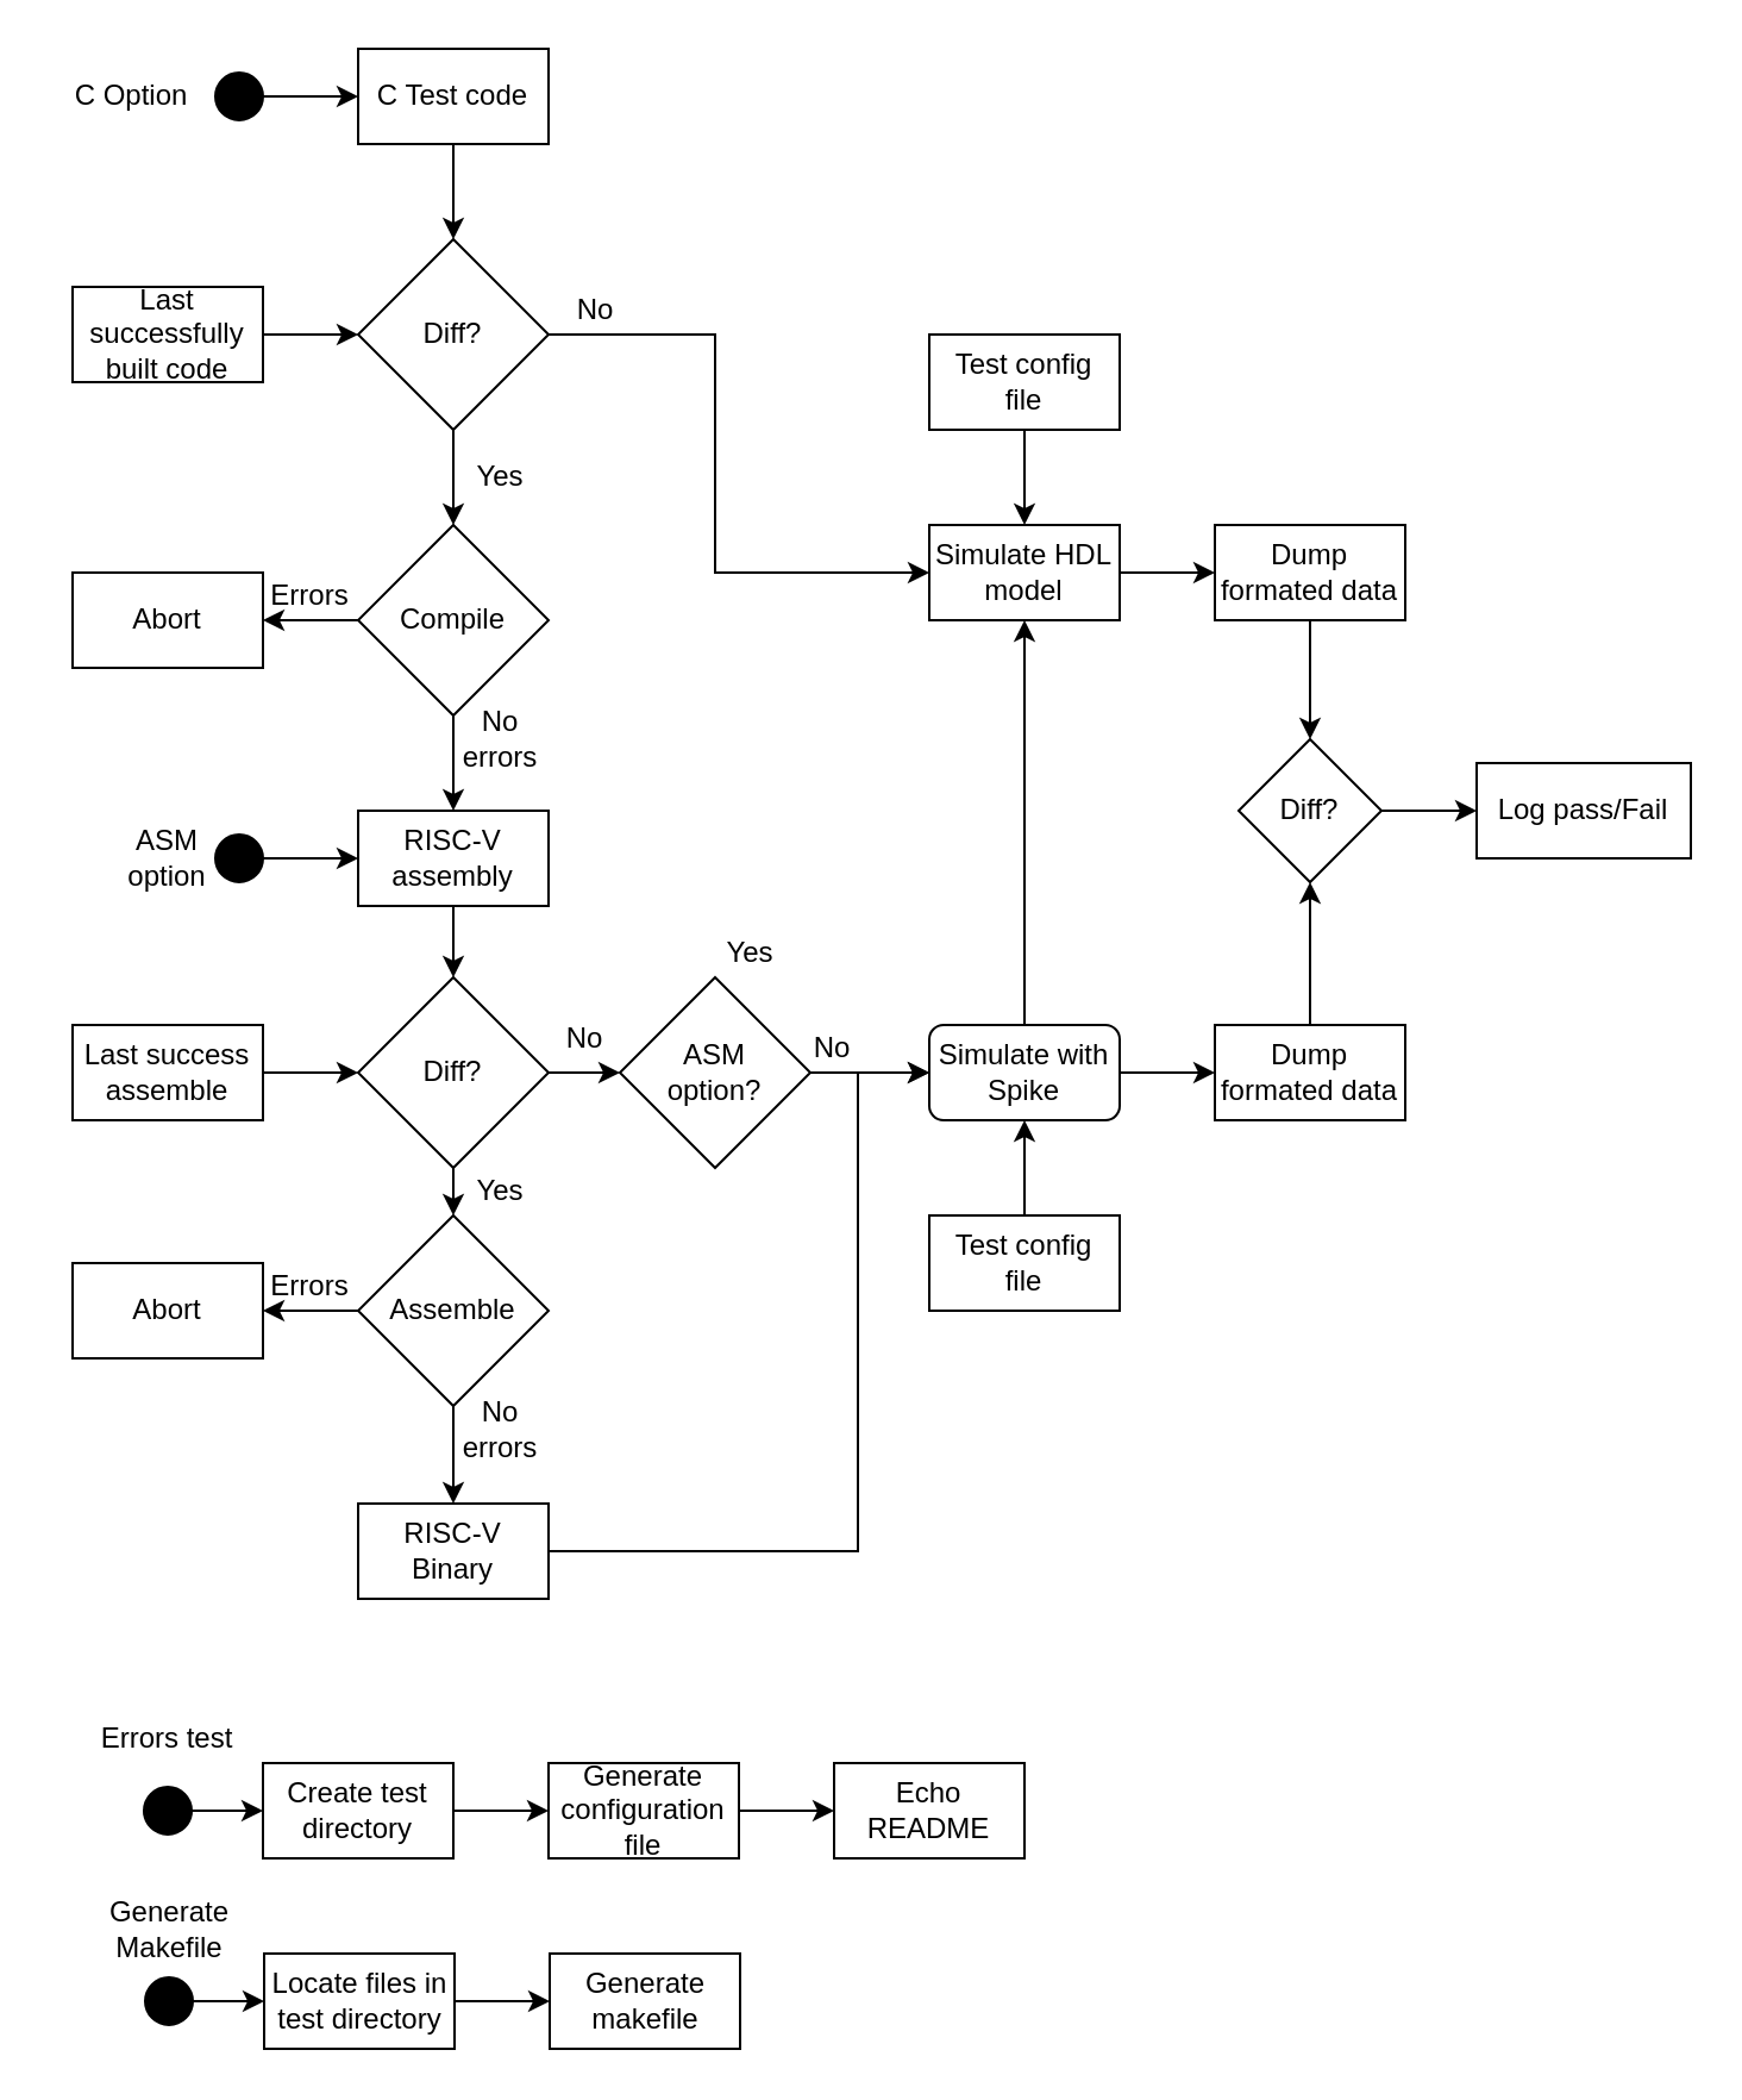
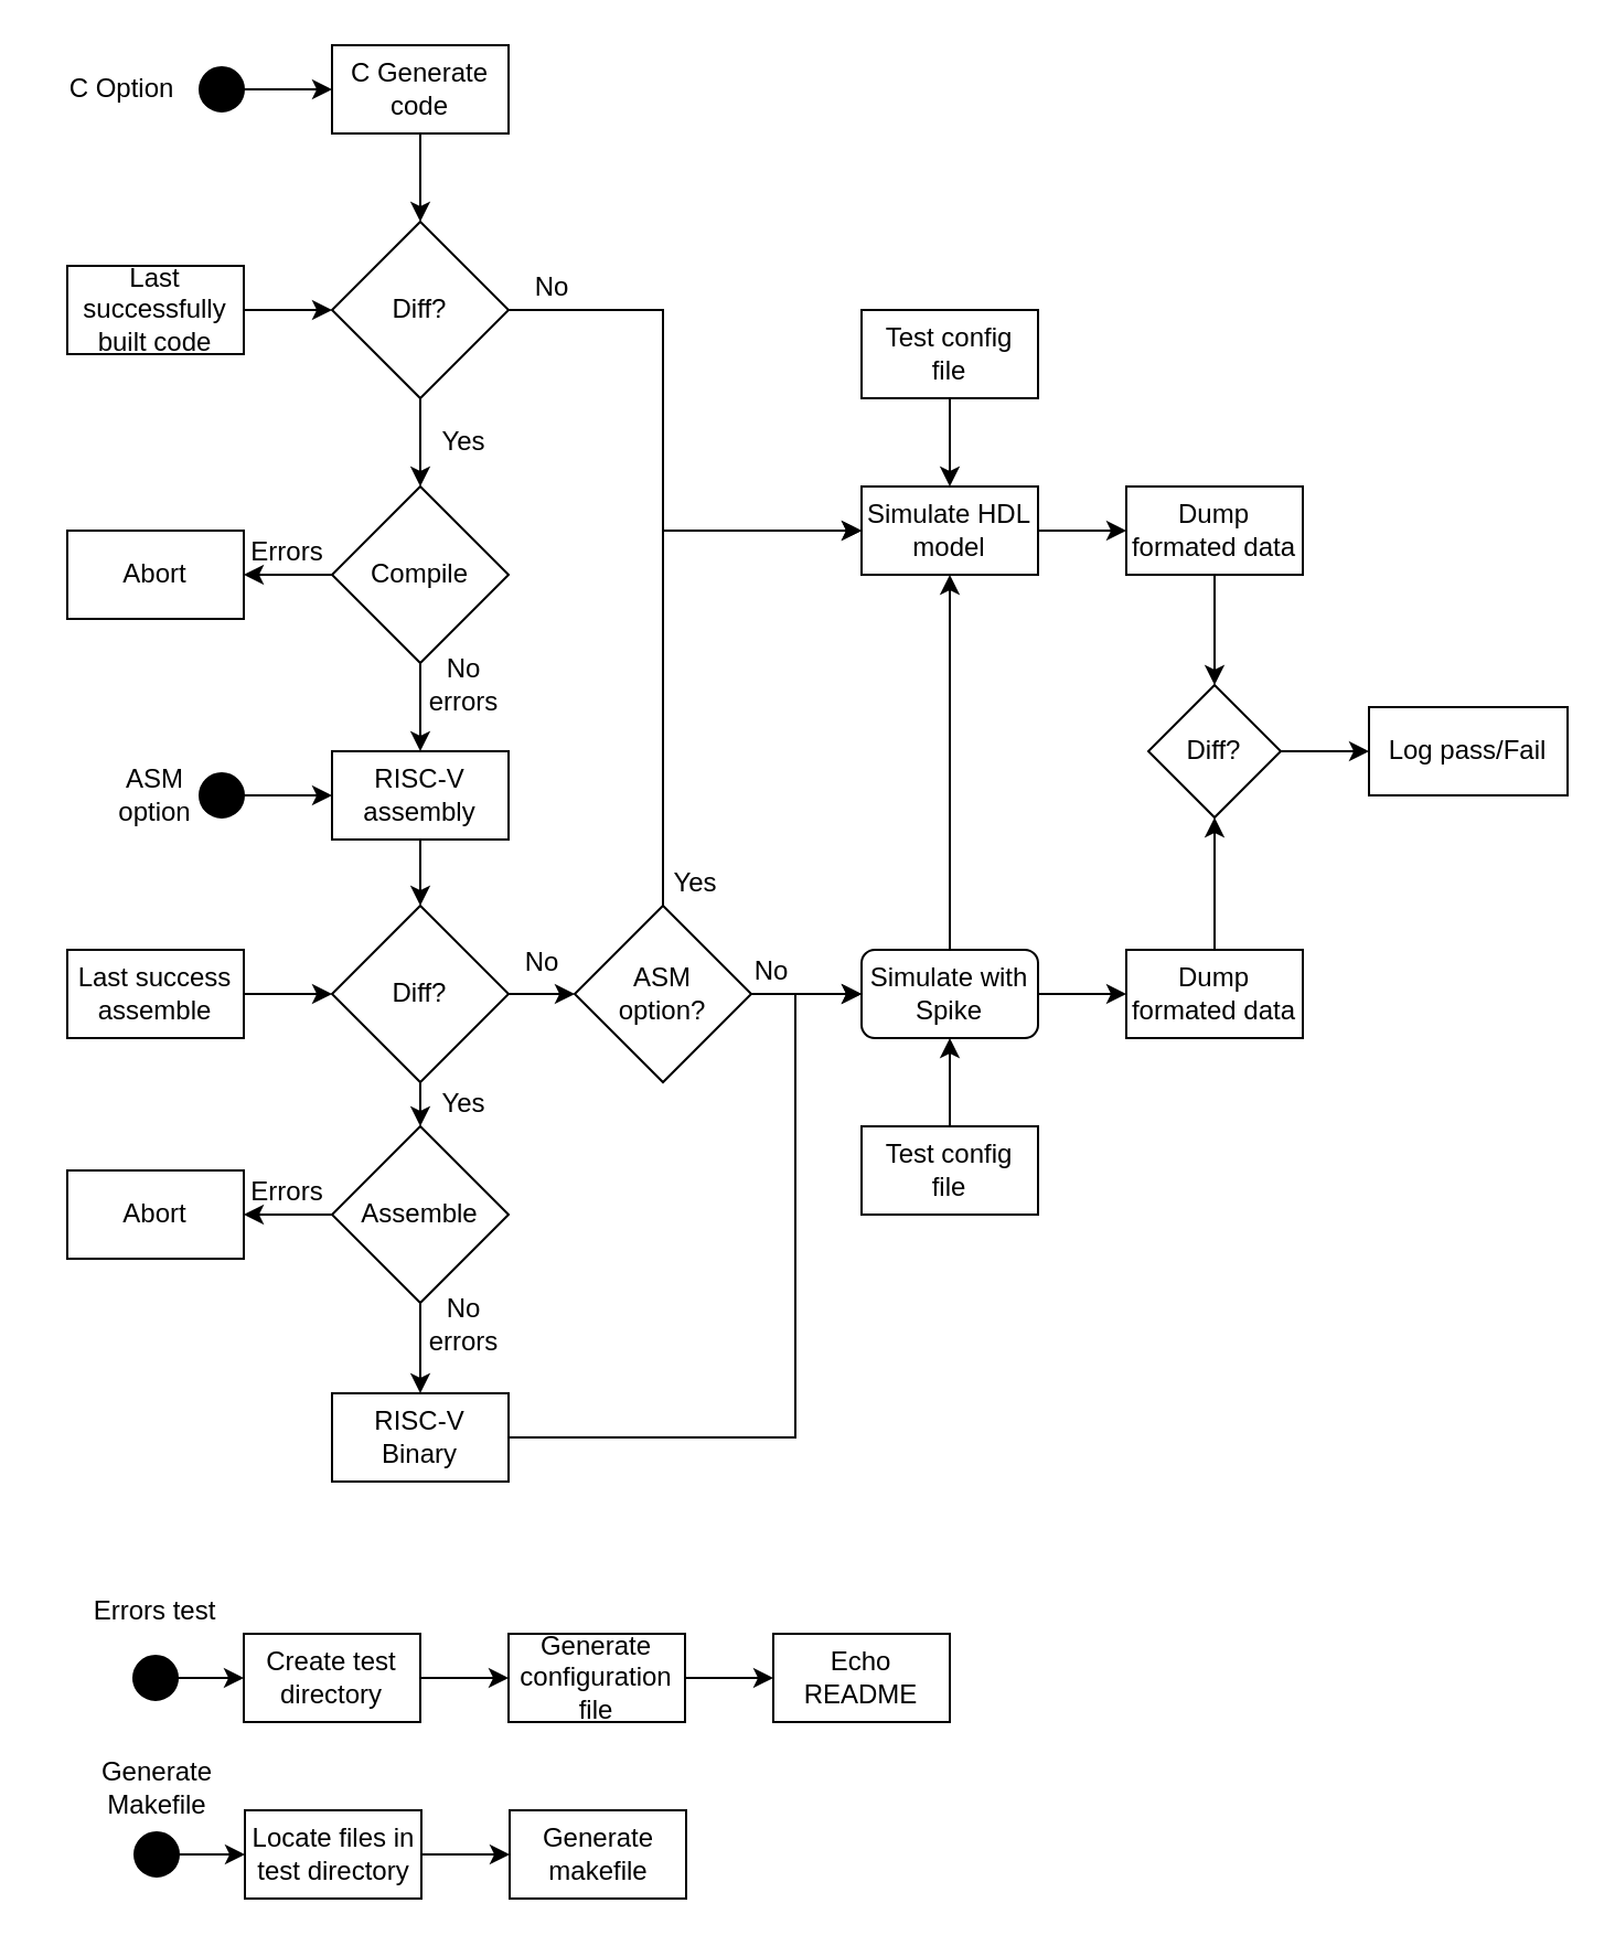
- <mxCell id="3" value="C Test code" style="rounded=0;whiteSpace=wrap;html=1;" vertex="1" parent="1"><mxGeometry x="150" y="20" width="80" height="40" as="geometry" /></mxCell>
+ <mxCell id="3" value="C Generate code" style="rounded=0;whiteSpace=wrap;html=1;" vertex="1" parent="1"><mxGeometry x="150" y="20" width="80" height="40" as="geometry" /></mxCell>
+ <mxCell id="56" style="edgeStyle=orthogonalEdgeStyle;rounded=0;orthogonalLoop=1;jettySize=auto;html=1;exitX=0.5;exitY=0;exitDx=0;exitDy=0;entryX=0;entryY=0.5;entryDx=0;entryDy=0;" edge="1" parent="1" source="57" target="35"><mxGeometry relative="1" as="geometry" /></mxCell>
